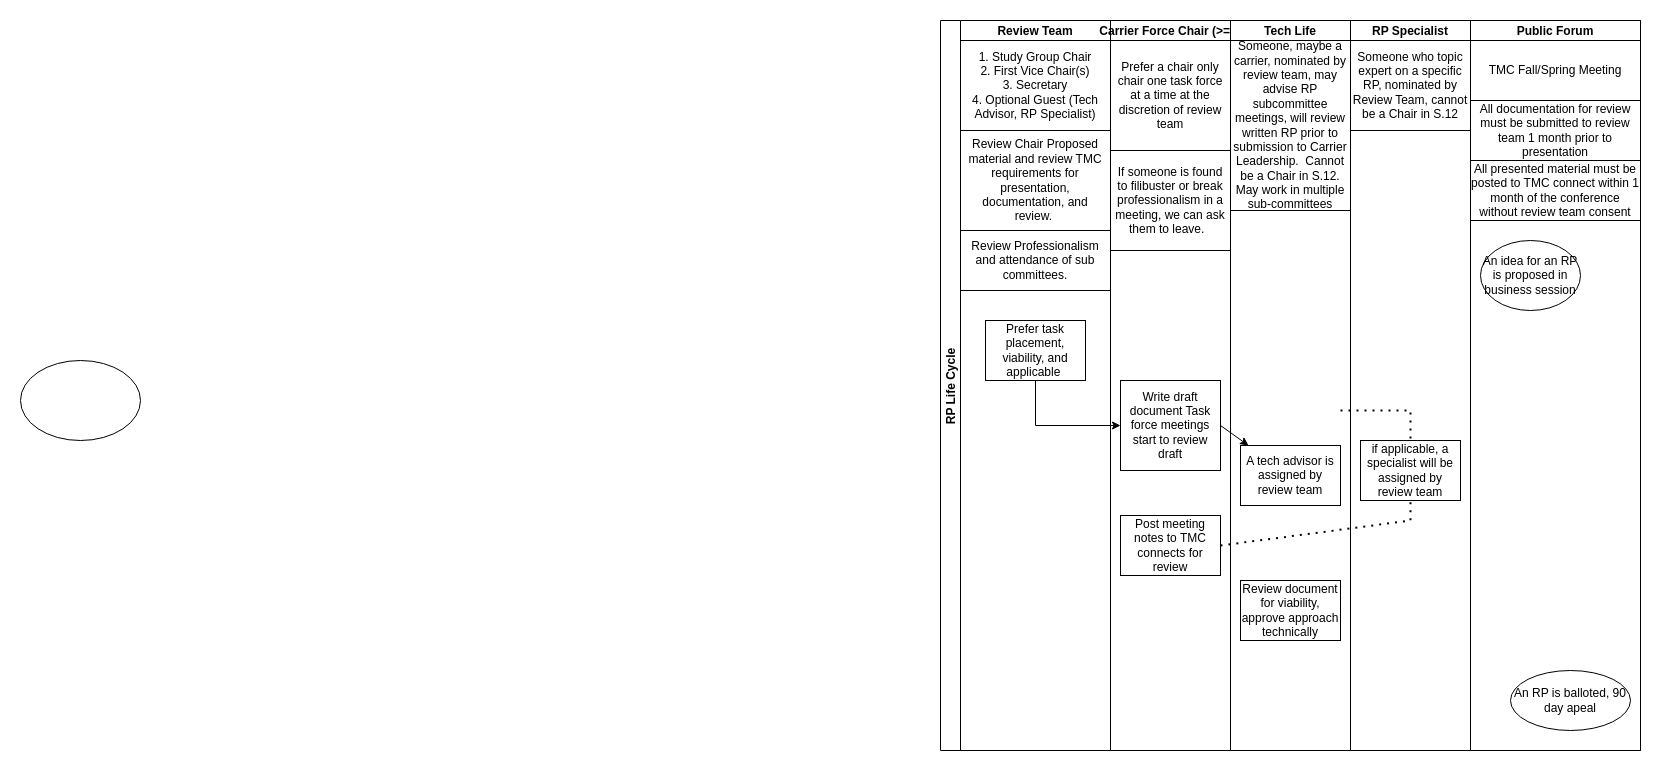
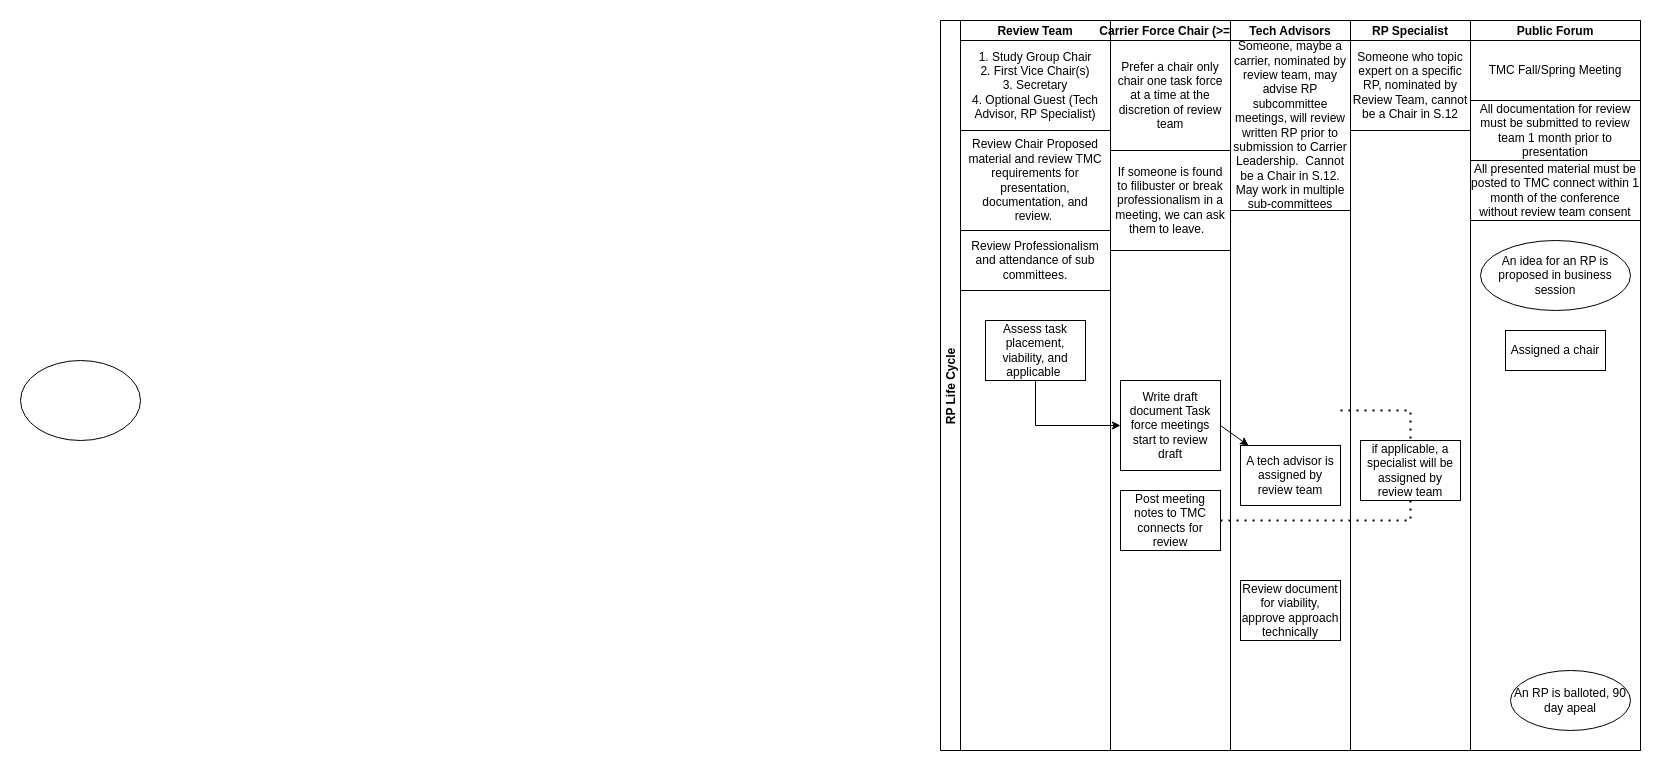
- <mxCell id="13" value="Tech Life" style="swimlane;startSize=20;" vertex="1" parent="2"><mxGeometry x="290" width="120" height="730" as="geometry" /></mxCell>
+ <mxCell id="13" value="Tech Advisors" style="swimlane;startSize=20;" vertex="1" parent="2"><mxGeometry x="290" width="120" height="730" as="geometry" /></mxCell>
- <mxCell id="22" value="An idea for an RP is proposed in business session" style="ellipse;whiteSpace=wrap;html=1;" vertex="1" parent="21"><mxGeometry x="10" y="220" width="100" height="70" as="geometry" /></mxCell>
+ <mxCell id="22" value="An idea for an RP is proposed in business session" style="ellipse;whiteSpace=wrap;html=1;" vertex="1" parent="21"><mxGeometry x="10" y="220" width="150" height="70" as="geometry" /></mxCell>
- <mxCell id="7" value="Prefer task placement, viability, and applicable&amp;nbsp;" style="rounded=0;whiteSpace=wrap;html=1;" vertex="1" parent="3"><mxGeometry x="25" y="300" width="100" height="60" as="geometry" /></mxCell>
+ <mxCell id="7" value="Assess task placement, viability, and applicable&amp;nbsp;" style="rounded=0;whiteSpace=wrap;html=1;" vertex="1" parent="3"><mxGeometry x="25" y="300" width="100" height="60" as="geometry" /></mxCell>
+ <mxCell id="27" value="Assigned a chair" style="rounded=0;whiteSpace=wrap;html=1;" vertex="1" parent="21"><mxGeometry x="35" y="310" width="100" height="40" as="geometry" /></mxCell>
- <mxCell id="12" value="Post meeting notes to TMC connects for review" style="rounded=0;whiteSpace=wrap;html=1;" vertex="1" parent="8"><mxGeometry x="10" y="495" width="100" height="60" as="geometry" /></mxCell>
+ <mxCell id="12" value="Post meeting notes to TMC connects for review" style="rounded=0;whiteSpace=wrap;html=1;" vertex="1" parent="8"><mxGeometry x="10" y="470" width="100" height="60" as="geometry" /></mxCell>
